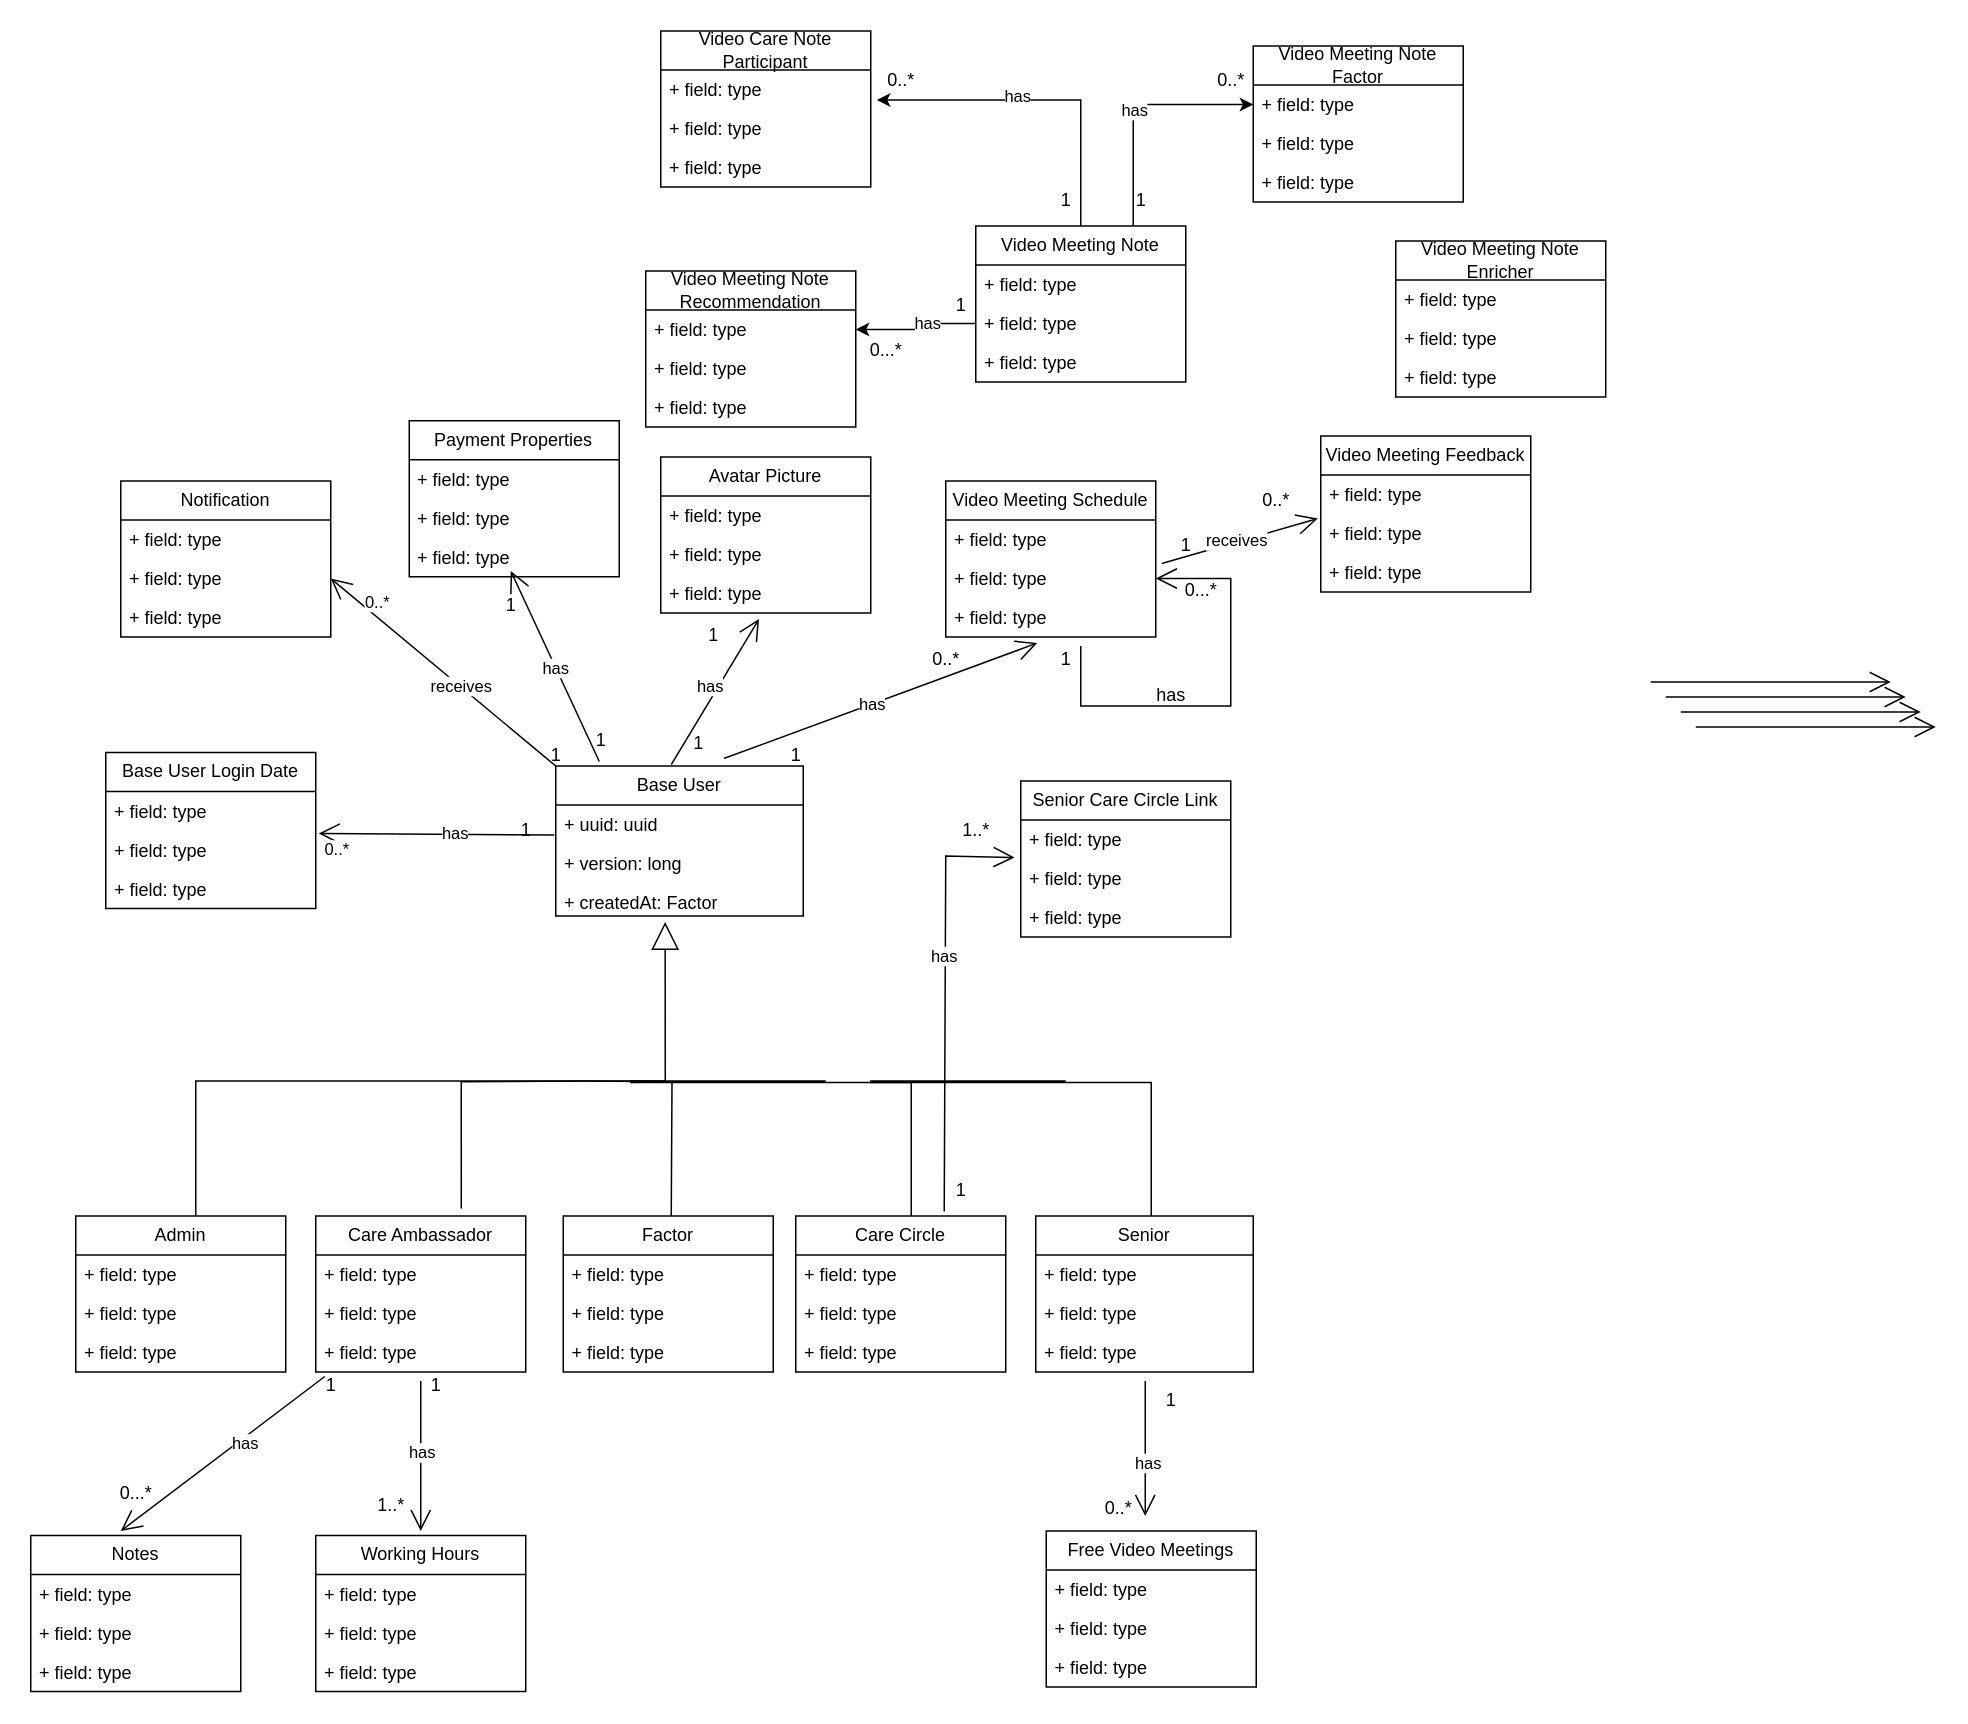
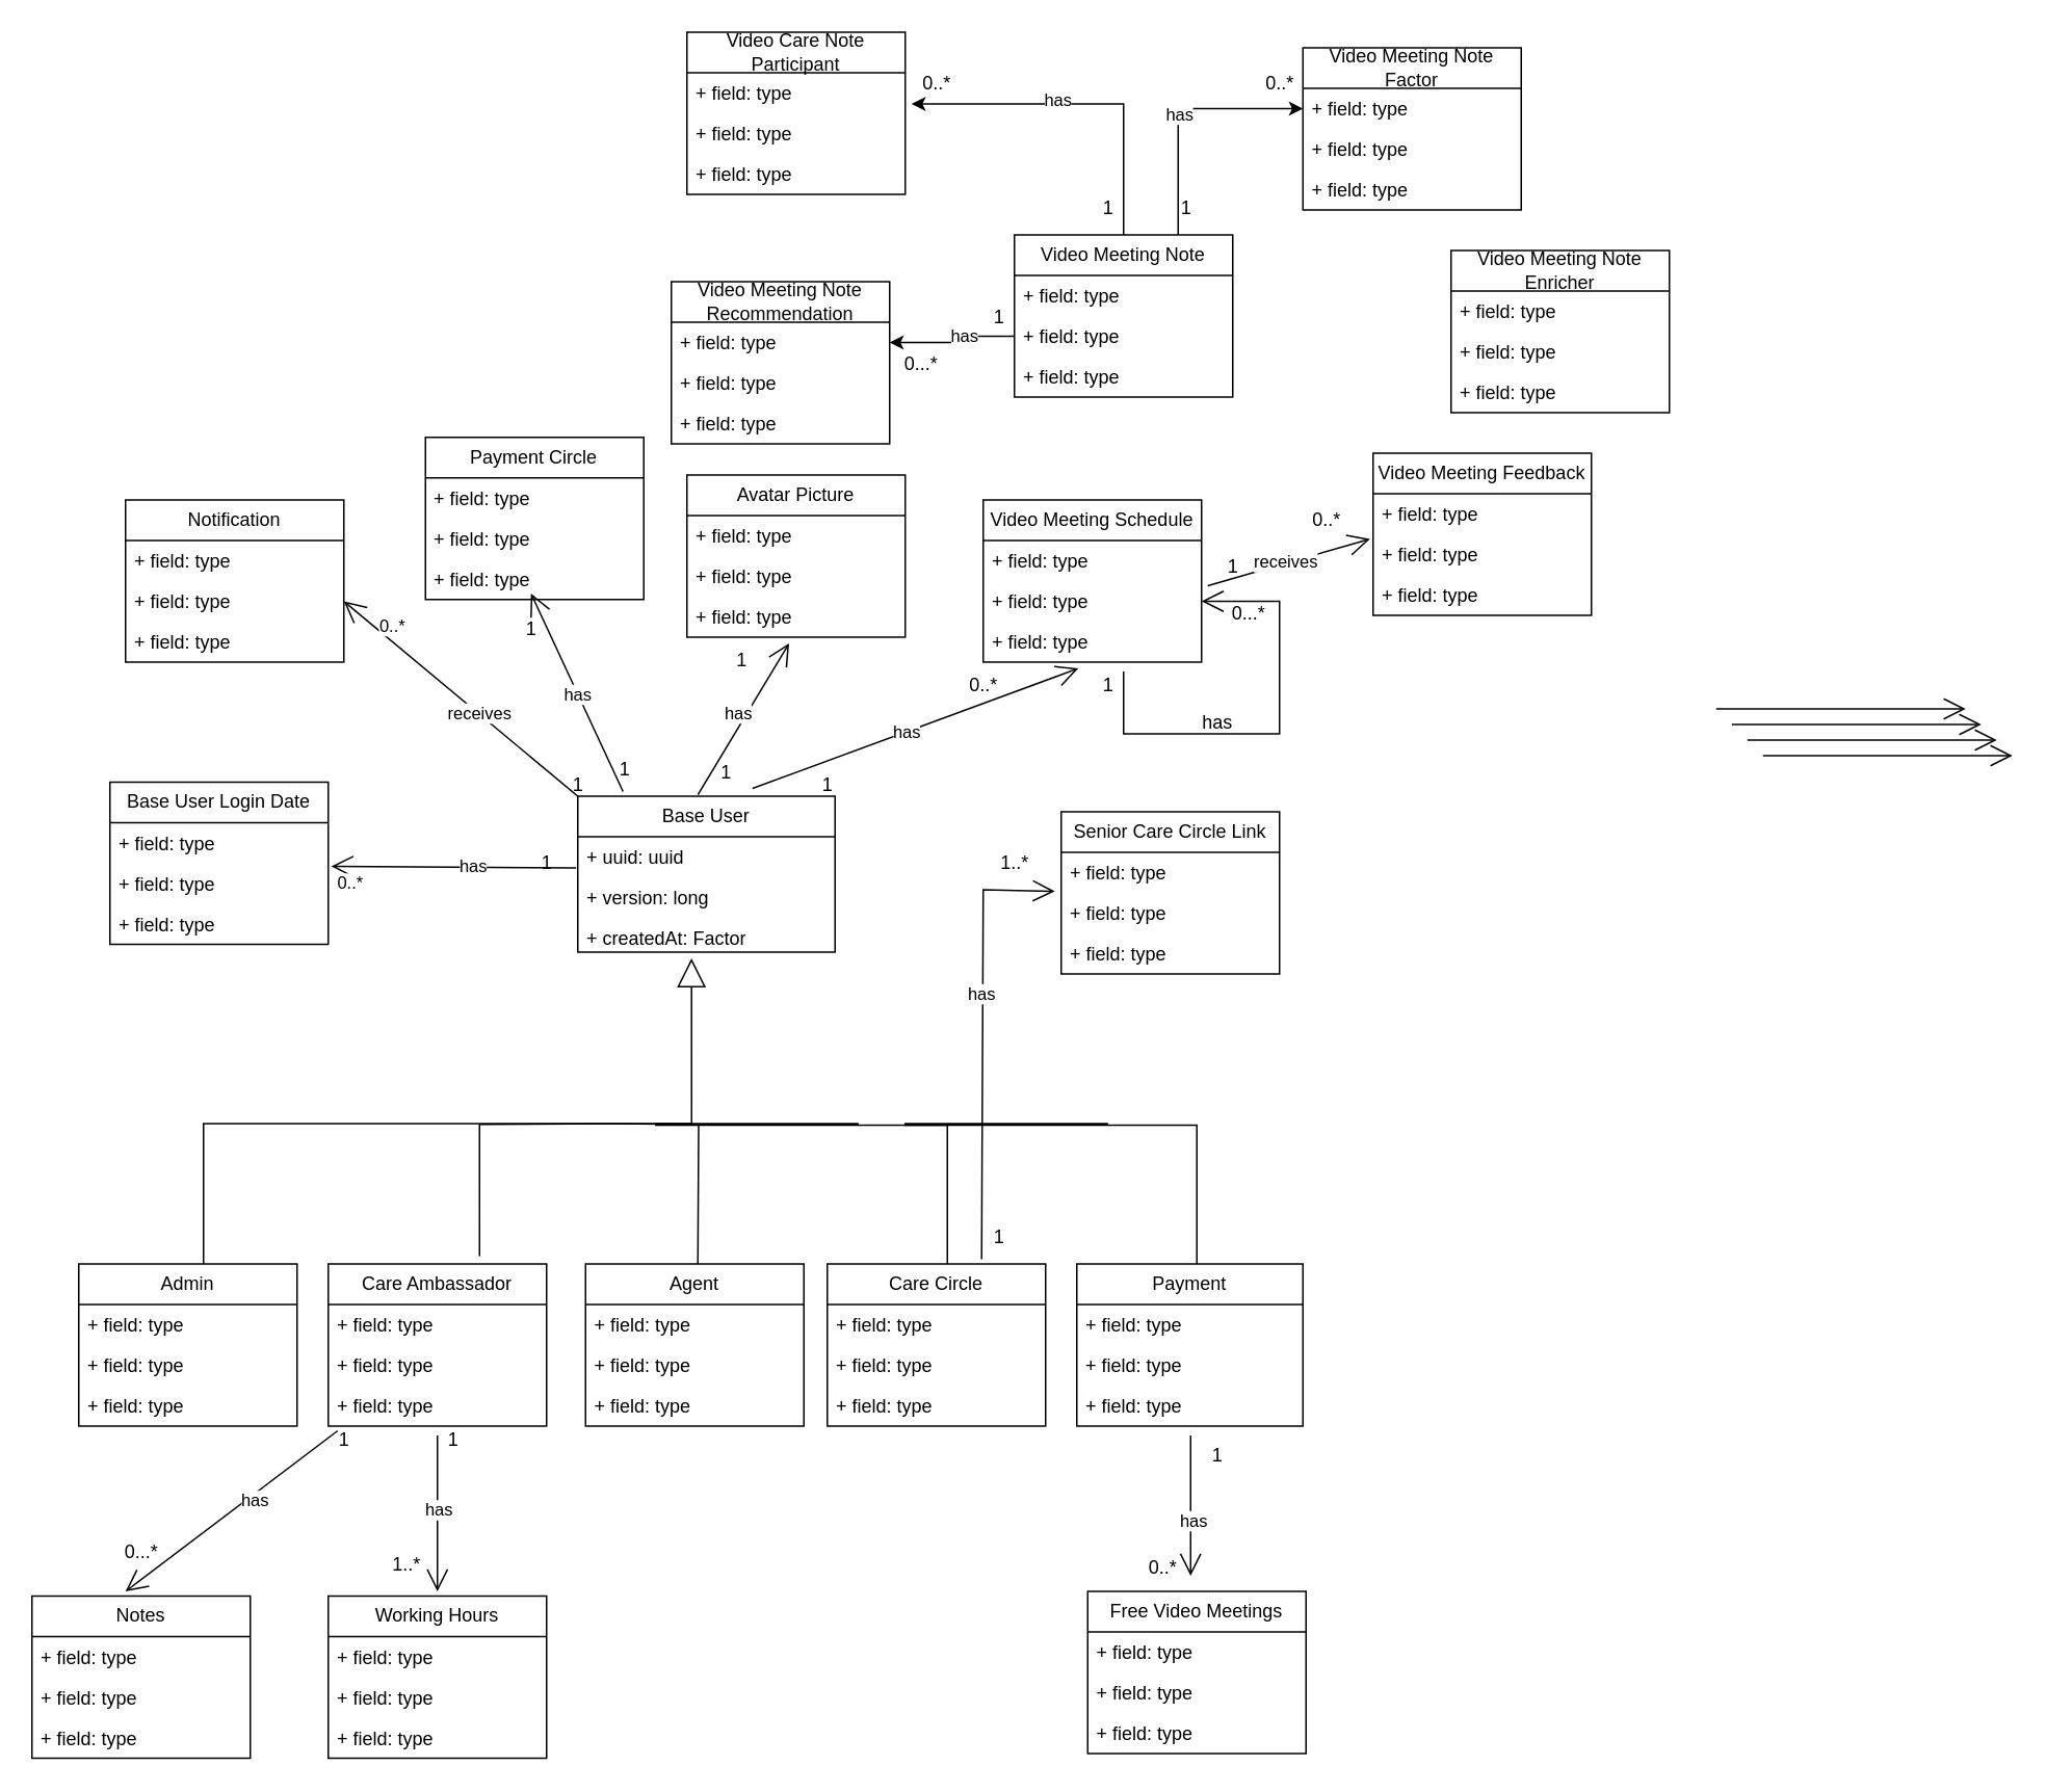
- <mxCell id="112" value="Payment Properties" style="swimlane;fontStyle=0;childLayout=stackLayout;horizontal=1;startSize=26;fillColor=none;horizontalStack=0;resizeParent=1;resizeParentMax=0;resizeLast=0;collapsible=1;marginBottom=0;whiteSpace=wrap;html=1;" vertex="1" parent="1"><mxGeometry x="272.34" y="279.78" width="140" height="104" as="geometry" /></mxCell>
+ <mxCell id="112" value="Payment Circle" style="swimlane;fontStyle=0;childLayout=stackLayout;horizontal=1;startSize=26;fillColor=none;horizontalStack=0;resizeParent=1;resizeParentMax=0;resizeLast=0;collapsible=1;marginBottom=0;whiteSpace=wrap;html=1;" vertex="1" parent="1"><mxGeometry x="272.34" y="279.78" width="140" height="104" as="geometry" /></mxCell>
- <mxCell id="14" value="Factor" style="swimlane;fontStyle=0;childLayout=stackLayout;horizontal=1;startSize=26;fillColor=none;horizontalStack=0;resizeParent=1;resizeParentMax=0;resizeLast=0;collapsible=1;marginBottom=0;whiteSpace=wrap;html=1;" vertex="1" parent="1"><mxGeometry x="375" y="810" width="140" height="104" as="geometry" /></mxCell>
+ <mxCell id="14" value="Agent" style="swimlane;fontStyle=0;childLayout=stackLayout;horizontal=1;startSize=26;fillColor=none;horizontalStack=0;resizeParent=1;resizeParentMax=0;resizeLast=0;collapsible=1;marginBottom=0;whiteSpace=wrap;html=1;" vertex="1" parent="1"><mxGeometry x="375" y="810" width="140" height="104" as="geometry" /></mxCell>
- <mxCell id="30" value="Senior" style="swimlane;fontStyle=0;childLayout=stackLayout;horizontal=1;startSize=26;fillColor=none;horizontalStack=0;resizeParent=1;resizeParentMax=0;resizeLast=0;collapsible=1;marginBottom=0;whiteSpace=wrap;html=1;" vertex="1" parent="1"><mxGeometry x="690" y="810" width="145" height="104" as="geometry" /></mxCell>
+ <mxCell id="30" value="Payment" style="swimlane;fontStyle=0;childLayout=stackLayout;horizontal=1;startSize=26;fillColor=none;horizontalStack=0;resizeParent=1;resizeParentMax=0;resizeLast=0;collapsible=1;marginBottom=0;whiteSpace=wrap;html=1;" vertex="1" parent="1"><mxGeometry x="690" y="810" width="145" height="104" as="geometry" /></mxCell>
